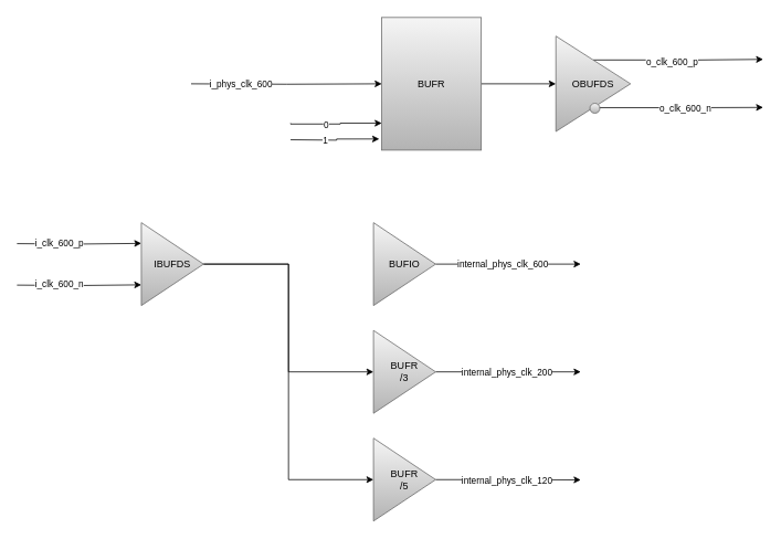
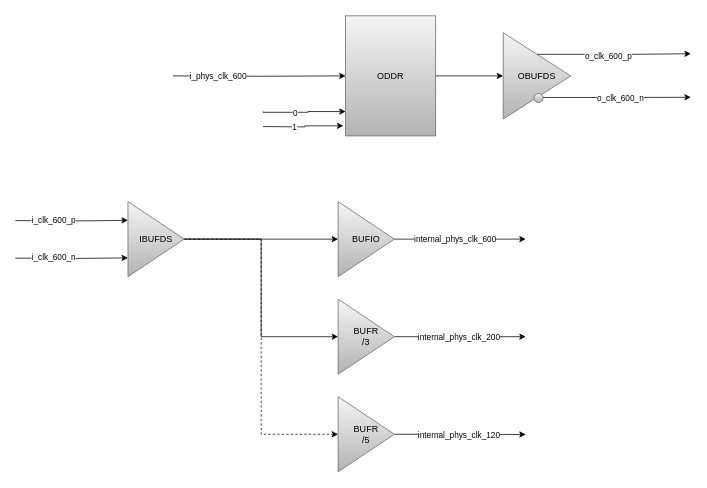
- <mxCell id="7" value="BUFR" style="rounded=0;whiteSpace=wrap;html=1;fillColor=#f5f5f5;gradientColor=#b3b3b3;strokeColor=#666666;" parent="1" vertex="1"><mxGeometry x="460" y="20.5" width="120" height="160" as="geometry" /></mxCell>
+ <mxCell id="7" value="ODDR" style="rounded=0;whiteSpace=wrap;html=1;fillColor=#f5f5f5;gradientColor=#b3b3b3;strokeColor=#666666;" parent="1" vertex="1"><mxGeometry x="460" y="20.5" width="120" height="160" as="geometry" /></mxCell>
+ <mxCell id="20" style="edgeStyle=orthogonalEdgeStyle;rounded=0;orthogonalLoop=1;jettySize=auto;html=1;" parent="1" source="23" target="26" edge="1"><mxGeometry relative="1" as="geometry" /></mxCell>
- <mxCell id="22" style="edgeStyle=orthogonalEdgeStyle;rounded=0;orthogonalLoop=1;jettySize=auto;html=1;entryX=0;entryY=0.5;entryDx=0;entryDy=0;" parent="1" source="23" target="32" edge="1"><mxGeometry relative="1" as="geometry" /></mxCell>
+ <mxCell id="22" style="edgeStyle=orthogonalEdgeStyle;rounded=0;orthogonalLoop=1;jettySize=auto;html=1;entryX=0;entryY=0.5;entryDx=0;entryDy=0;dashed=1;" parent="1" source="23" target="32" edge="1"><mxGeometry relative="1" as="geometry" /></mxCell>
